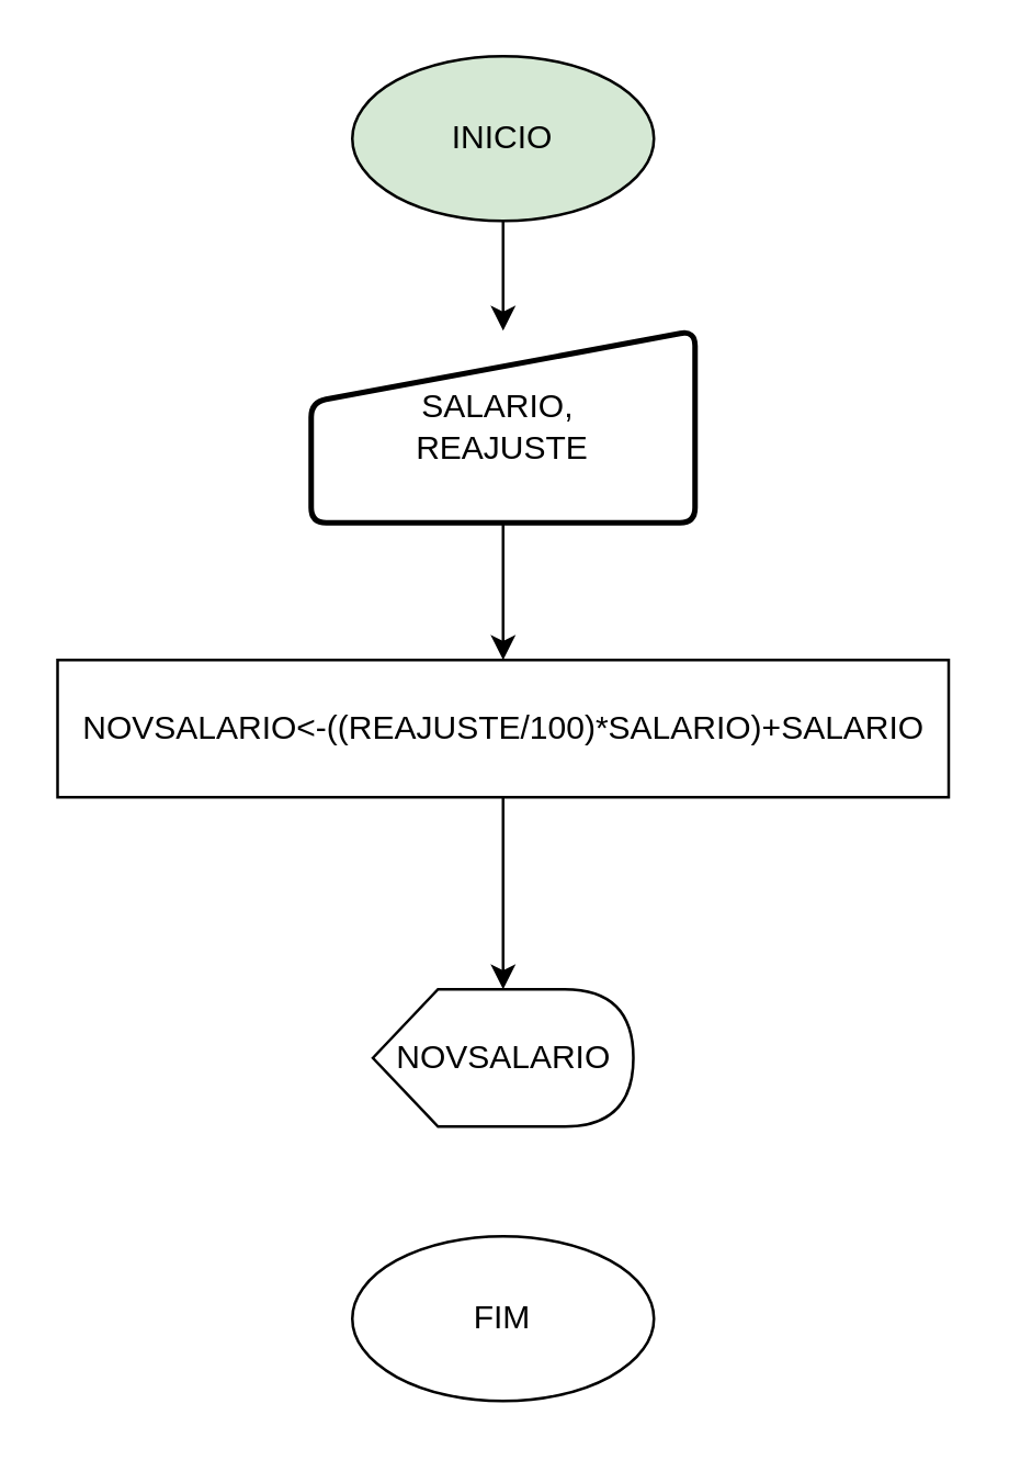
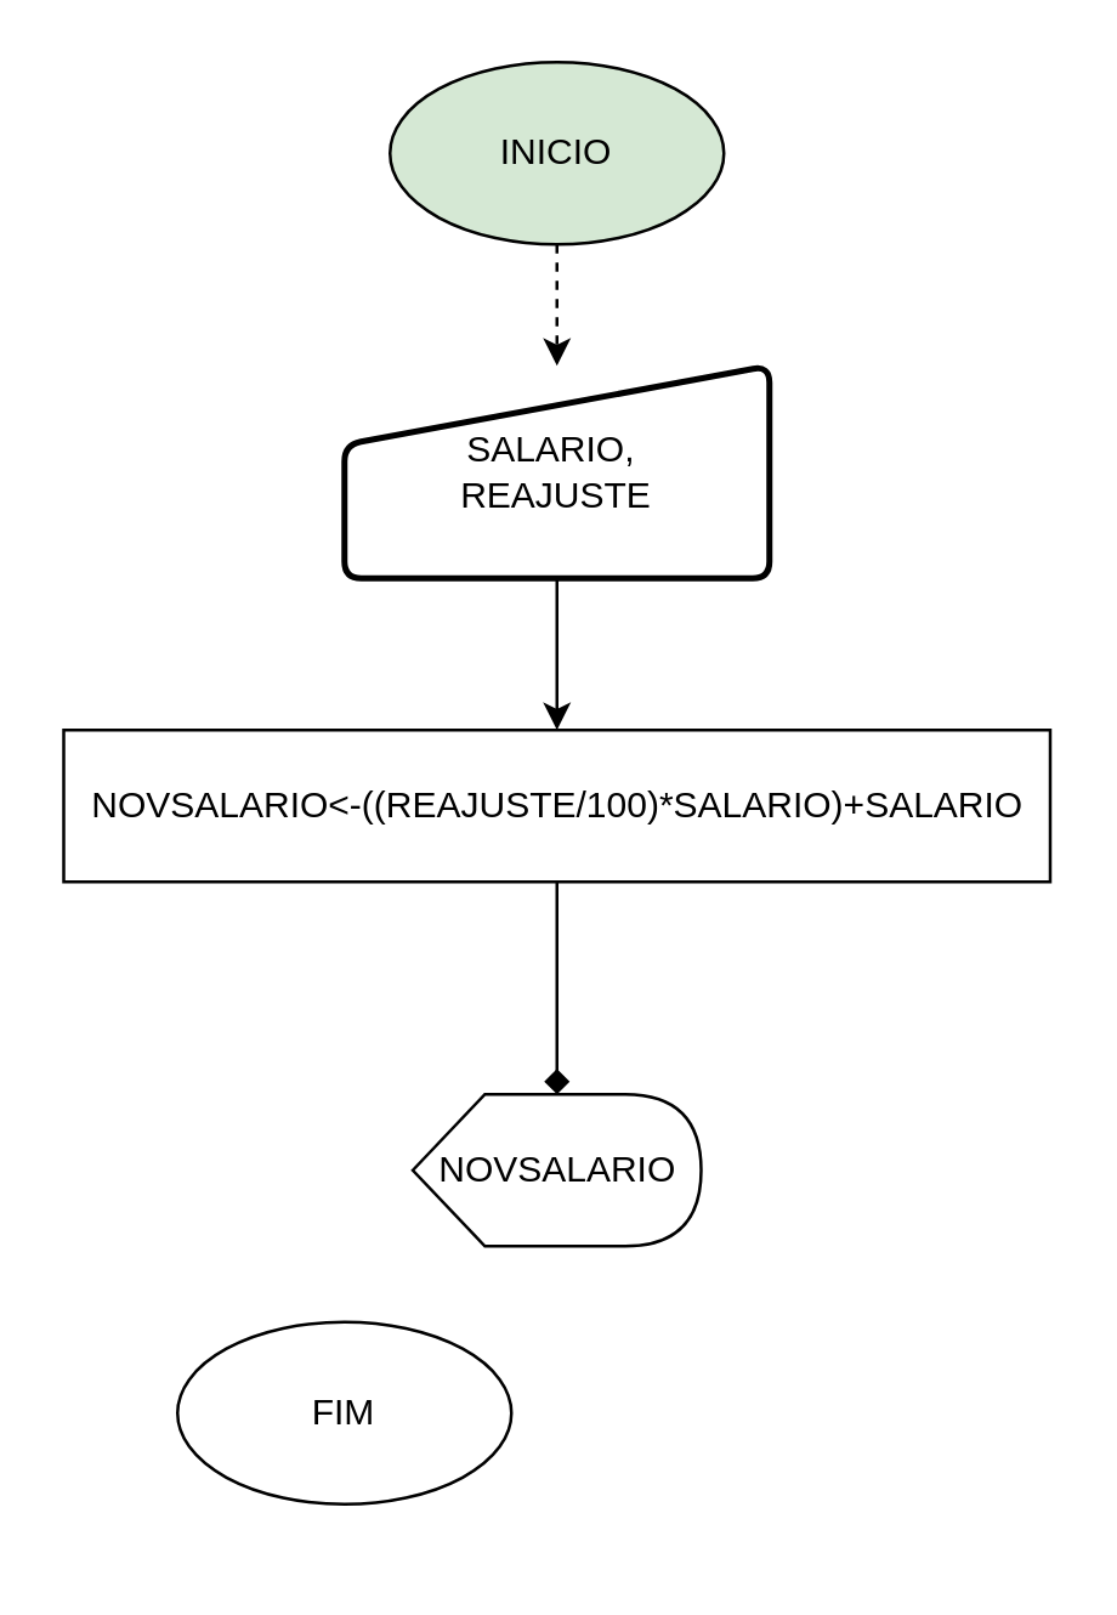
- <mxCell id="2" value="" style="edgeStyle=orthogonalEdgeStyle;rounded=0;orthogonalLoop=1;jettySize=auto;html=1;" edge="1" parent="1" source="3" target="9"><mxGeometry relative="1" as="geometry" /></mxCell>
+ <mxCell id="2" value="" style="edgeStyle=orthogonalEdgeStyle;rounded=0;orthogonalLoop=1;jettySize=auto;html=1;dashed=1;" edge="1" parent="1" source="3" target="9"><mxGeometry relative="1" as="geometry" /></mxCell>
- <mxCell id="5" value="" style="edgeStyle=none;rounded=0;orthogonalLoop=1;jettySize=auto;html=1;" parent="1" source="6" target="7" edge="1"><mxGeometry relative="1" as="geometry" /></mxCell>
+ <mxCell id="5" value="" style="edgeStyle=none;rounded=0;orthogonalLoop=1;jettySize=auto;html=1;endArrow=diamond;" parent="1" source="6" target="7" edge="1"><mxGeometry relative="1" as="geometry" /></mxCell>
- <mxCell id="4" value="FIM" style="ellipse;whiteSpace=wrap;html=1;" parent="1" vertex="1"><mxGeometry x="128" y="450" width="110" height="60" as="geometry" /></mxCell>
+ <mxCell id="4" value="FIM" style="ellipse;whiteSpace=wrap;html=1;" parent="1" vertex="1"><mxGeometry x="58" y="435" width="110" height="60" as="geometry" /></mxCell>
